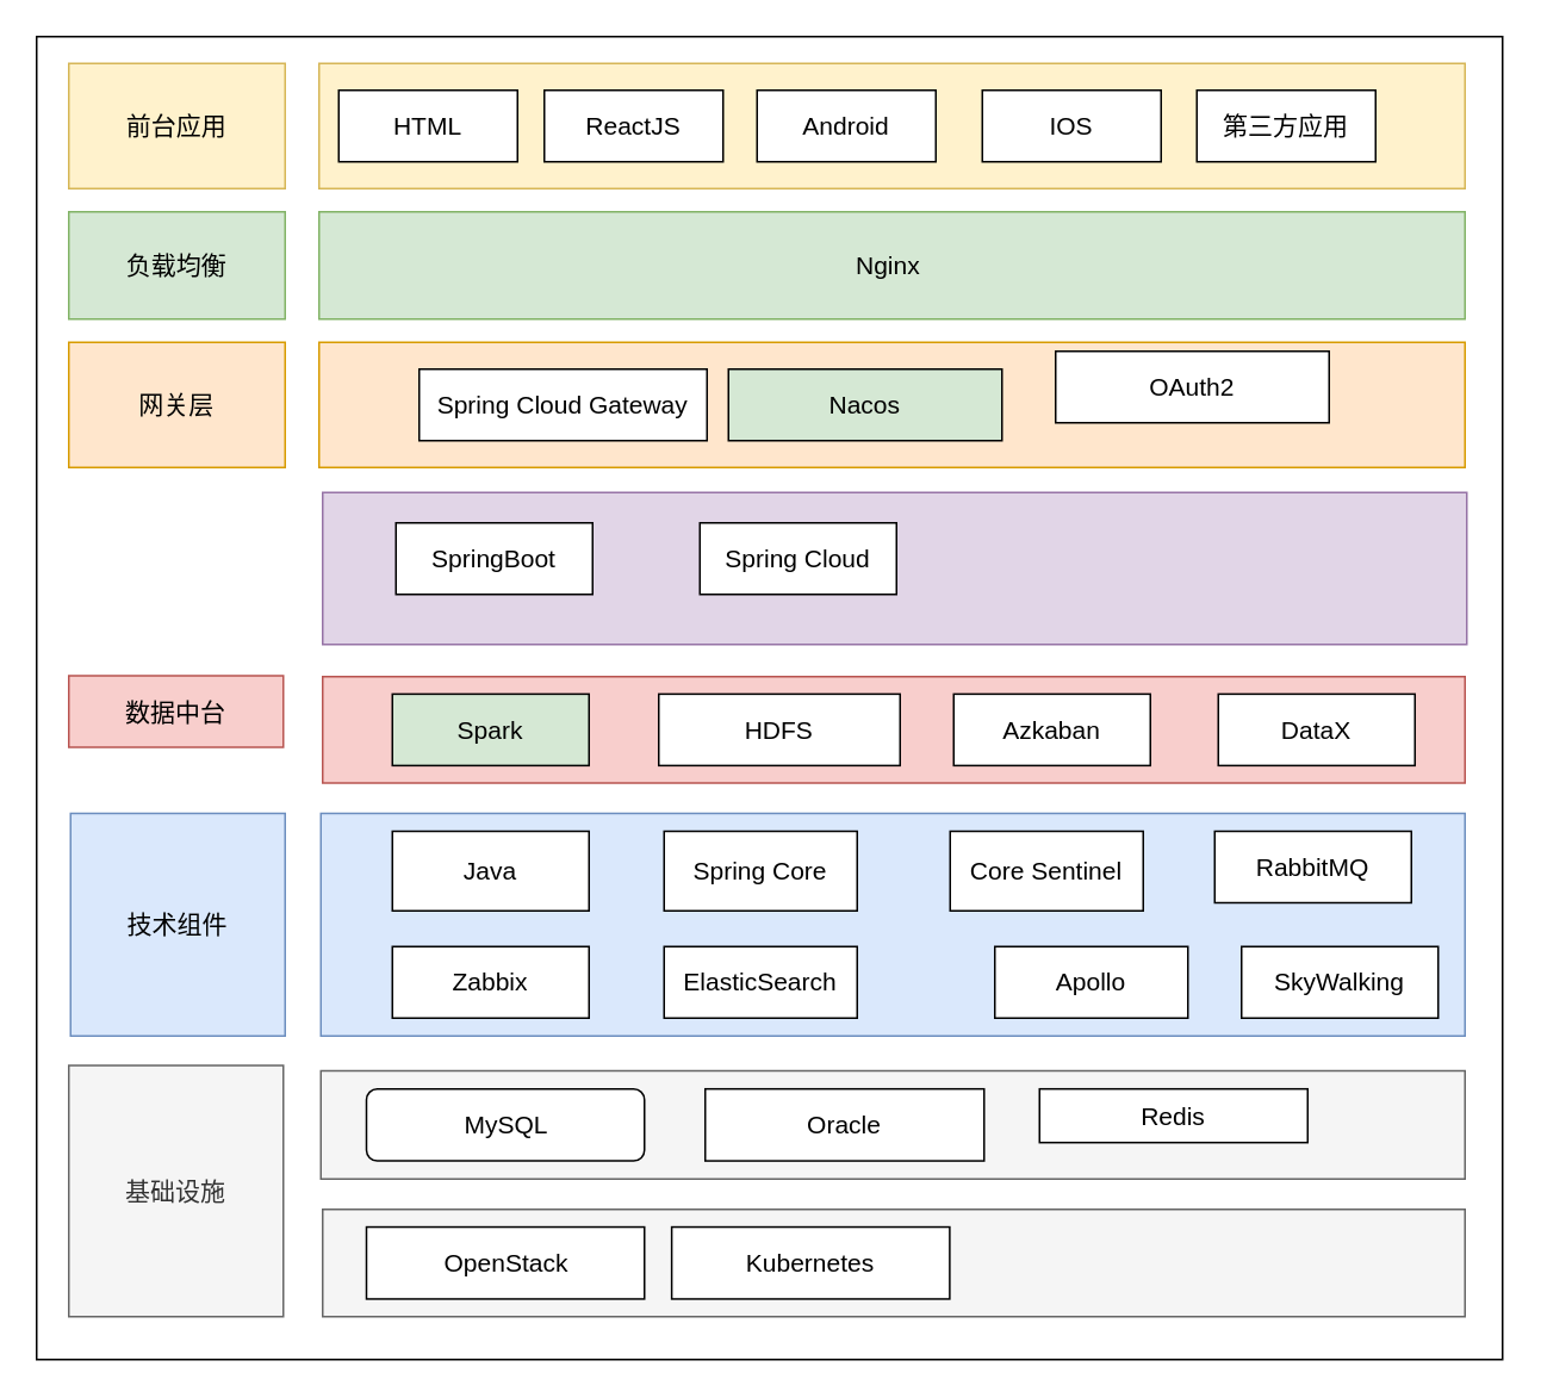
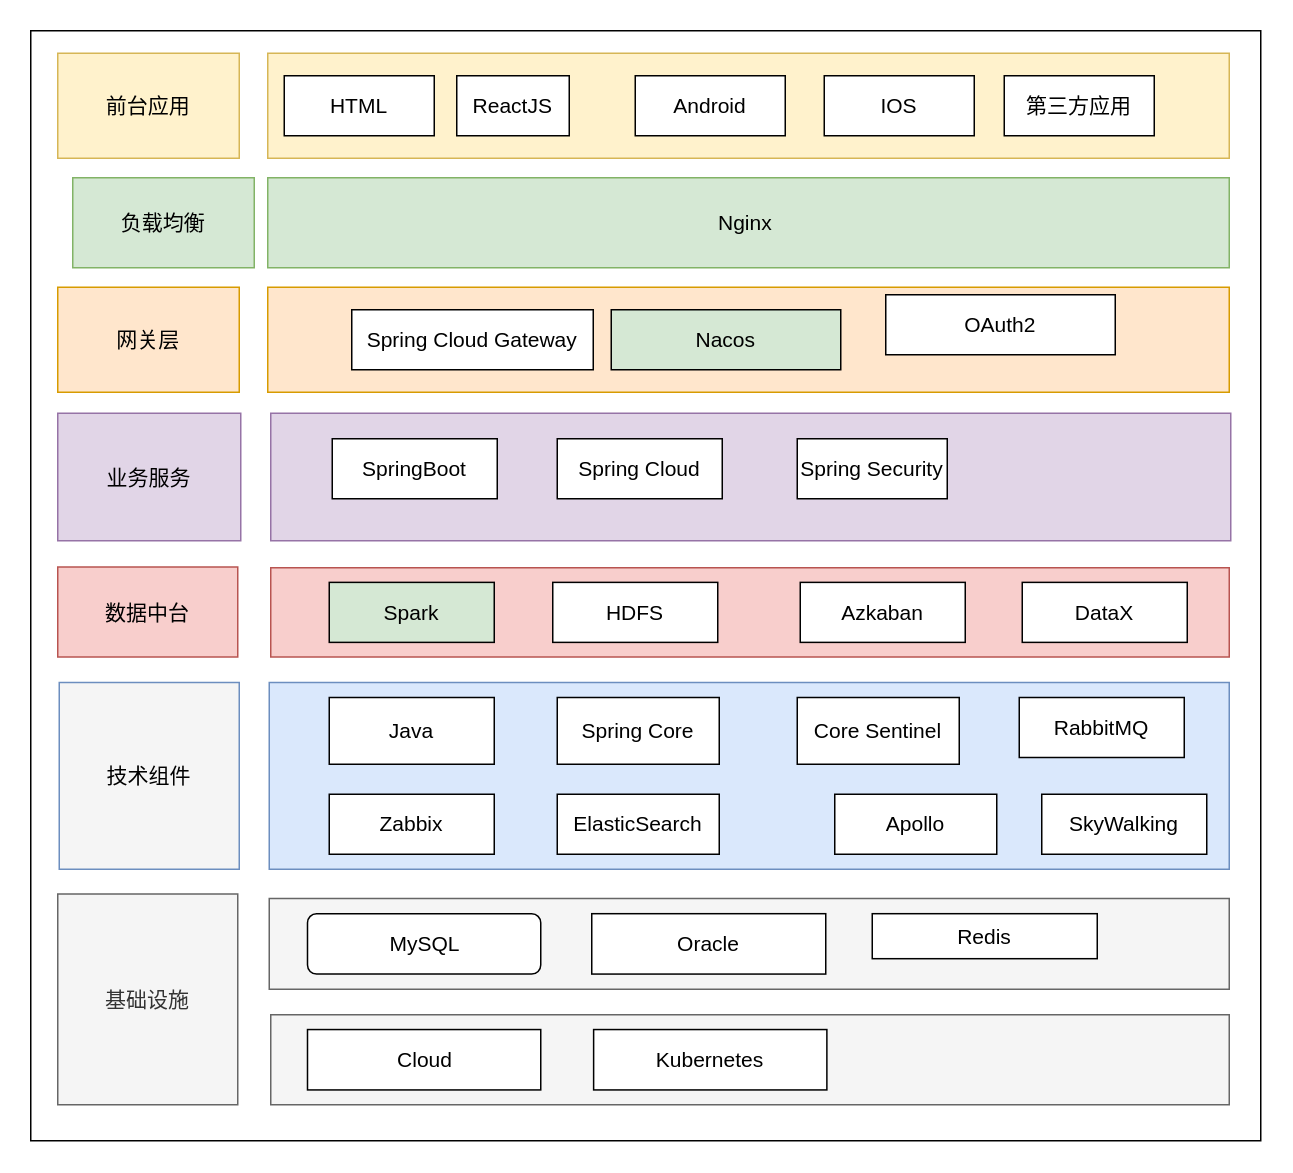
- <mxCell id="14" value="ReactJS" style="rounded=0;whiteSpace=wrap;html=1;fontFamily=Helvetica;fontSize=14;fontStyle=0" parent="1" vertex="1"><mxGeometry x="304" y="50" width="100" height="40" as="geometry" /></mxCell>
+ <mxCell id="14" value="ReactJS" style="rounded=0;whiteSpace=wrap;html=1;fontFamily=Helvetica;fontSize=14;fontStyle=0" parent="1" vertex="1"><mxGeometry x="304" y="50" width="75" height="40" as="geometry" /></mxCell>
- <mxCell id="34" value="负载均衡" style="rounded=0;whiteSpace=wrap;html=1;fontSize=14;fillColor=#d5e8d4;strokeColor=#82b366;" parent="1" vertex="1"><mxGeometry x="38" y="118" width="121" height="60" as="geometry" /></mxCell>
+ <mxCell id="34" value="负载均衡" style="rounded=0;whiteSpace=wrap;html=1;fontSize=14;fillColor=#d5e8d4;strokeColor=#82b366;" parent="1" vertex="1"><mxGeometry x="48" y="118" width="121" height="60" as="geometry" /></mxCell>
- <mxCell id="24" value="Spring Cloud" style="rounded=0;whiteSpace=wrap;html=1;fontFamily=Helvetica;fontSize=14;" parent="1" vertex="1"><mxGeometry x="391" y="292" width="110" height="40" as="geometry" /></mxCell>
+ <mxCell id="24" value="Spring Cloud" style="rounded=0;whiteSpace=wrap;html=1;fontFamily=Helvetica;fontSize=14;" parent="1" vertex="1"><mxGeometry x="371" y="292" width="110" height="40" as="geometry" /></mxCell>
+ <mxCell id="25" value="Spring Security" style="rounded=0;whiteSpace=wrap;html=1;fontFamily=Helvetica;fontSize=14;" parent="1" vertex="1"><mxGeometry x="531" y="292" width="100" height="40" as="geometry" /></mxCell>
+ <mxCell id="7" value="业务服务" style="rounded=0;whiteSpace=wrap;html=1;fontSize=14;fillColor=#e1d5e7;strokeColor=#9673a6;" parent="1" vertex="1"><mxGeometry x="38" y="275" width="122" height="85" as="geometry" /></mxCell>
- <mxCell id="21" value="数据中台" style="rounded=0;whiteSpace=wrap;html=1;fontSize=14;fillColor=#f8cecc;strokeColor=#b85450;" parent="1" vertex="1"><mxGeometry x="38" y="377.5" width="120" height="40" as="geometry" /></mxCell>
+ <mxCell id="21" value="数据中台" style="rounded=0;whiteSpace=wrap;html=1;fontSize=14;fillColor=#f8cecc;strokeColor=#b85450;" parent="1" vertex="1"><mxGeometry x="38" y="377.5" width="120" height="60" as="geometry" /></mxCell>
- <mxCell id="40" value="HDFS" style="rounded=0;whiteSpace=wrap;html=1;fontFamily=Helvetica;fontSize=14;" parent="1" vertex="1"><mxGeometry x="368" y="387.75" width="135" height="40" as="geometry" /></mxCell>
+ <mxCell id="40" value="HDFS" style="rounded=0;whiteSpace=wrap;html=1;fontFamily=Helvetica;fontSize=14;" parent="1" vertex="1"><mxGeometry x="368" y="387.75" width="110" height="40" as="geometry" /></mxCell>
- <mxCell id="3" value="技术组件" style="rounded=0;whiteSpace=wrap;html=1;fontSize=14;fillColor=#dae8fc;strokeColor=#6c8ebf;" parent="1" vertex="1"><mxGeometry x="39" y="454.5" width="120" height="124.5" as="geometry" /></mxCell>
+ <mxCell id="3" value="技术组件" style="rounded=0;whiteSpace=wrap;html=1;fontSize=14;fillColor=#f5f5f5;strokeColor=#6c8ebf;" parent="1" vertex="1"><mxGeometry x="39" y="454.5" width="120" height="124.5" as="geometry" /></mxCell>
- <mxCell id="45" value="OpenStack" style="rounded=0;whiteSpace=wrap;html=1;fontFamily=Helvetica;fontSize=14;" vertex="1" parent="1"><mxGeometry x="204.5" y="685.87" width="155.5" height="40.25" as="geometry" /></mxCell>
+ <mxCell id="45" value="Cloud" style="rounded=0;whiteSpace=wrap;html=1;fontFamily=Helvetica;fontSize=14;" vertex="1" parent="1"><mxGeometry x="204.5" y="685.87" width="155.5" height="40.25" as="geometry" /></mxCell>
- <mxCell id="46" value="Kubernetes" style="rounded=0;whiteSpace=wrap;html=1;fontFamily=Helvetica;fontSize=14;" vertex="1" parent="1"><mxGeometry x="375.25" y="685.87" width="155.5" height="40.25" as="geometry" /></mxCell>
+ <mxCell id="46" value="Kubernetes" style="rounded=0;whiteSpace=wrap;html=1;fontFamily=Helvetica;fontSize=14;" vertex="1" parent="1"><mxGeometry x="395.25" y="685.87" width="155.5" height="40.25" as="geometry" /></mxCell>
